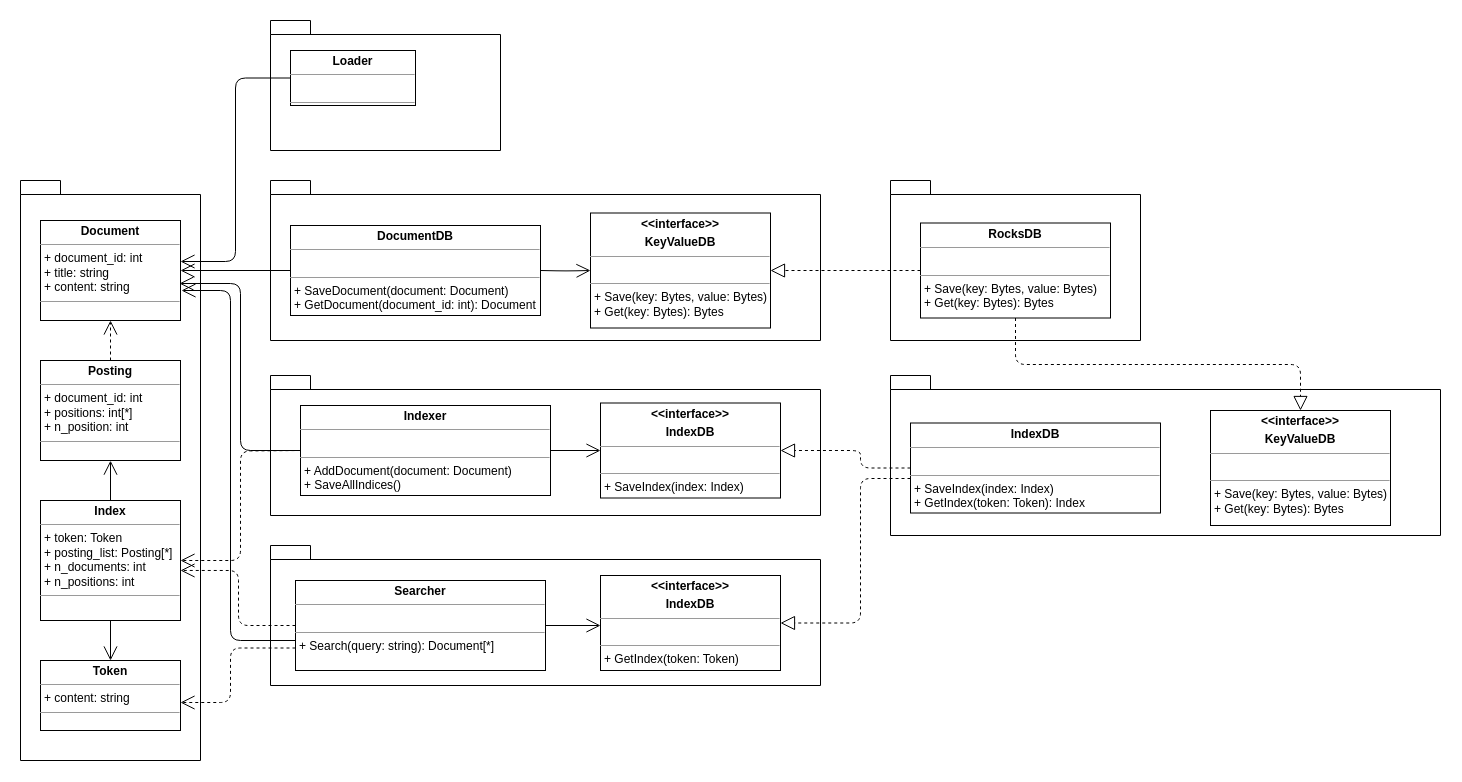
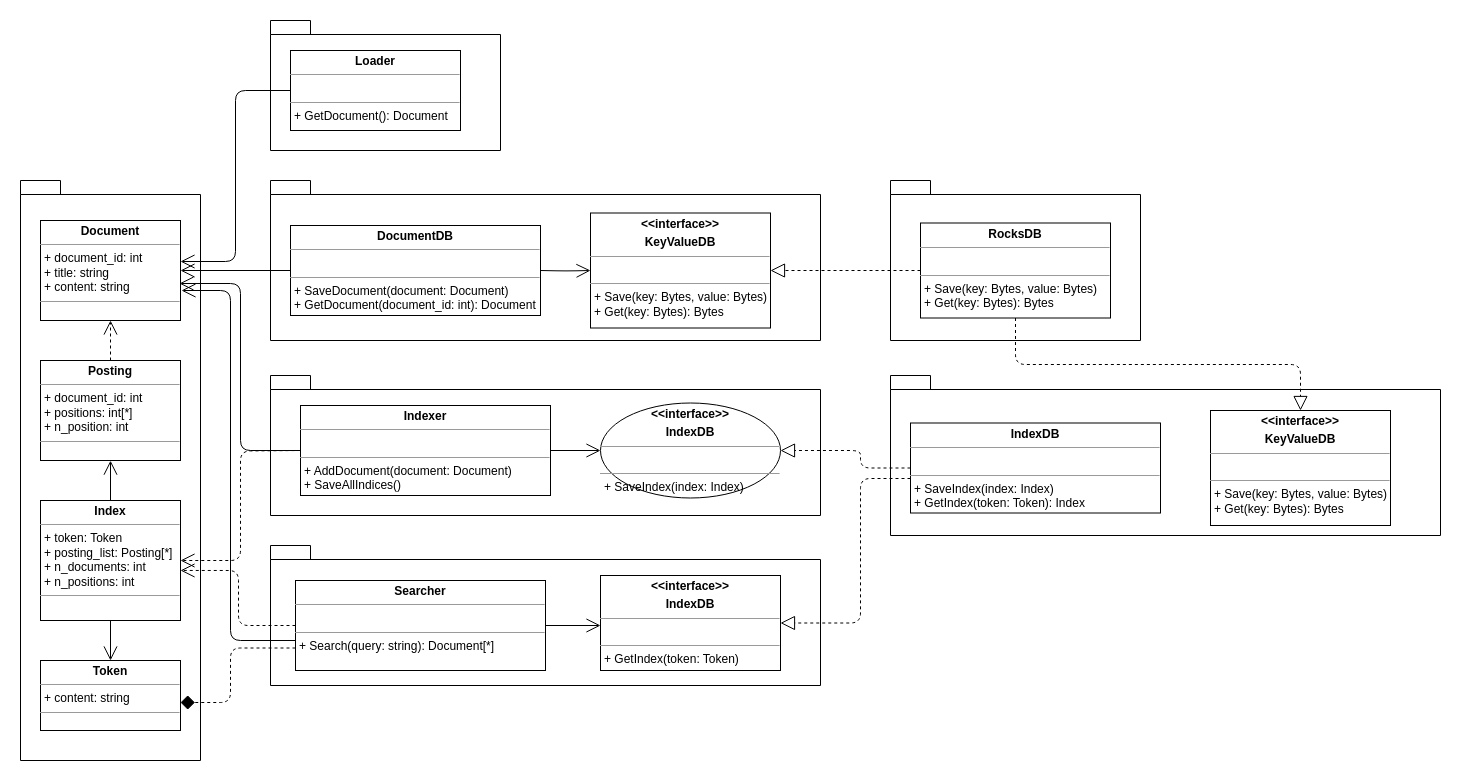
- <mxCell id="12" value="&lt;p style=&quot;margin: 0px ; margin-top: 4px ; text-align: center&quot;&gt;&lt;b&gt;Loader&lt;/b&gt;&lt;/p&gt;&lt;hr size=&quot;1&quot;&gt;&lt;p style=&quot;margin: 0px ; margin-left: 4px&quot;&gt;&lt;br&gt;&lt;/p&gt;&lt;hr size=&quot;1&quot;&gt;&lt;p style=&quot;margin: 0px ; margin-left: 4px&quot;&gt;+ GetDocument(): Document&lt;/p&gt;" style="verticalAlign=top;align=left;overflow=fill;fontSize=12;fontFamily=Helvetica;html=1;" vertex="1" parent="1"><mxGeometry x="290" y="50" width="125" height="55" as="geometry" /></mxCell>
+ <mxCell id="12" value="&lt;p style=&quot;margin: 0px ; margin-top: 4px ; text-align: center&quot;&gt;&lt;b&gt;Loader&lt;/b&gt;&lt;/p&gt;&lt;hr size=&quot;1&quot;&gt;&lt;p style=&quot;margin: 0px ; margin-left: 4px&quot;&gt;&lt;br&gt;&lt;/p&gt;&lt;hr size=&quot;1&quot;&gt;&lt;p style=&quot;margin: 0px ; margin-left: 4px&quot;&gt;+ GetDocument(): Document&lt;/p&gt;" style="verticalAlign=top;align=left;overflow=fill;fontSize=12;fontFamily=Helvetica;html=1;" vertex="1" parent="1"><mxGeometry x="290" y="50" width="170" height="80" as="geometry" /></mxCell>
- <mxCell id="17" value="&lt;p style=&quot;margin: 0px ; margin-top: 4px ; text-align: center&quot;&gt;&lt;b&gt;&amp;lt;&amp;lt;interface&amp;gt;&amp;gt;&lt;/b&gt;&lt;/p&gt;&lt;p style=&quot;margin: 0px ; margin-top: 4px ; text-align: center&quot;&gt;&lt;b&gt;IndexDB&lt;/b&gt;&lt;/p&gt;&lt;hr size=&quot;1&quot;&gt;&lt;p style=&quot;margin: 0px ; margin-left: 4px&quot;&gt;&lt;br&gt;&lt;/p&gt;&lt;hr size=&quot;1&quot;&gt;&lt;p style=&quot;margin: 0px ; margin-left: 4px&quot;&gt;+ SaveIndex(index: Index)&lt;span&gt;&amp;nbsp;&lt;/span&gt;&lt;/p&gt;" style="verticalAlign=top;align=left;overflow=fill;fontSize=12;fontFamily=Helvetica;html=1;" vertex="1" parent="1"><mxGeometry x="600" y="402.5" width="180" height="95" as="geometry" /></mxCell>
+ <mxCell id="17" value="&lt;p style=&quot;margin: 0px ; margin-top: 4px ; text-align: center&quot;&gt;&lt;b&gt;&amp;lt;&amp;lt;interface&amp;gt;&amp;gt;&lt;/b&gt;&lt;/p&gt;&lt;p style=&quot;margin: 0px ; margin-top: 4px ; text-align: center&quot;&gt;&lt;b&gt;IndexDB&lt;/b&gt;&lt;/p&gt;&lt;hr size=&quot;1&quot;&gt;&lt;p style=&quot;margin: 0px ; margin-left: 4px&quot;&gt;&lt;br&gt;&lt;/p&gt;&lt;hr size=&quot;1&quot;&gt;&lt;p style=&quot;margin: 0px ; margin-left: 4px&quot;&gt;+ SaveIndex(index: Index)&lt;span&gt;&amp;nbsp;&lt;/span&gt;&lt;/p&gt;" style="ellipse;verticalAlign=top;align=left;overflow=fill;fontSize=12;fontFamily=Helvetica;html=1;" vertex="1" parent="1"><mxGeometry x="600" y="402.5" width="180" height="95" as="geometry" /></mxCell>
- <mxCell id="35" value="" style="endArrow=open;endSize=12;dashed=1;html=1;entryX=1;entryY=0.6;entryDx=0;entryDy=0;exitX=0;exitY=0.75;exitDx=0;exitDy=0;edgeStyle=orthogonalEdgeStyle;entryPerimeter=0;" edge="1" parent="1" source="20" target="15"><mxGeometry width="160" relative="1" as="geometry"><mxPoint x="305" y="635" as="sourcePoint" /><mxPoint x="190" y="580" as="targetPoint" /><Array as="points"><mxPoint x="230" y="648" /><mxPoint x="230" y="702" /></Array></mxGeometry></mxCell>
+ <mxCell id="35" value="" style="endArrow=diamond;endSize=12;dashed=1;html=1;entryX=1;entryY=0.6;entryDx=0;entryDy=0;exitX=0;exitY=0.75;exitDx=0;exitDy=0;edgeStyle=orthogonalEdgeStyle;entryPerimeter=0;" edge="1" parent="1" source="20" target="15"><mxGeometry width="160" relative="1" as="geometry"><mxPoint x="305" y="635" as="sourcePoint" /><mxPoint x="190" y="580" as="targetPoint" /><Array as="points"><mxPoint x="230" y="648" /><mxPoint x="230" y="702" /></Array></mxGeometry></mxCell>
